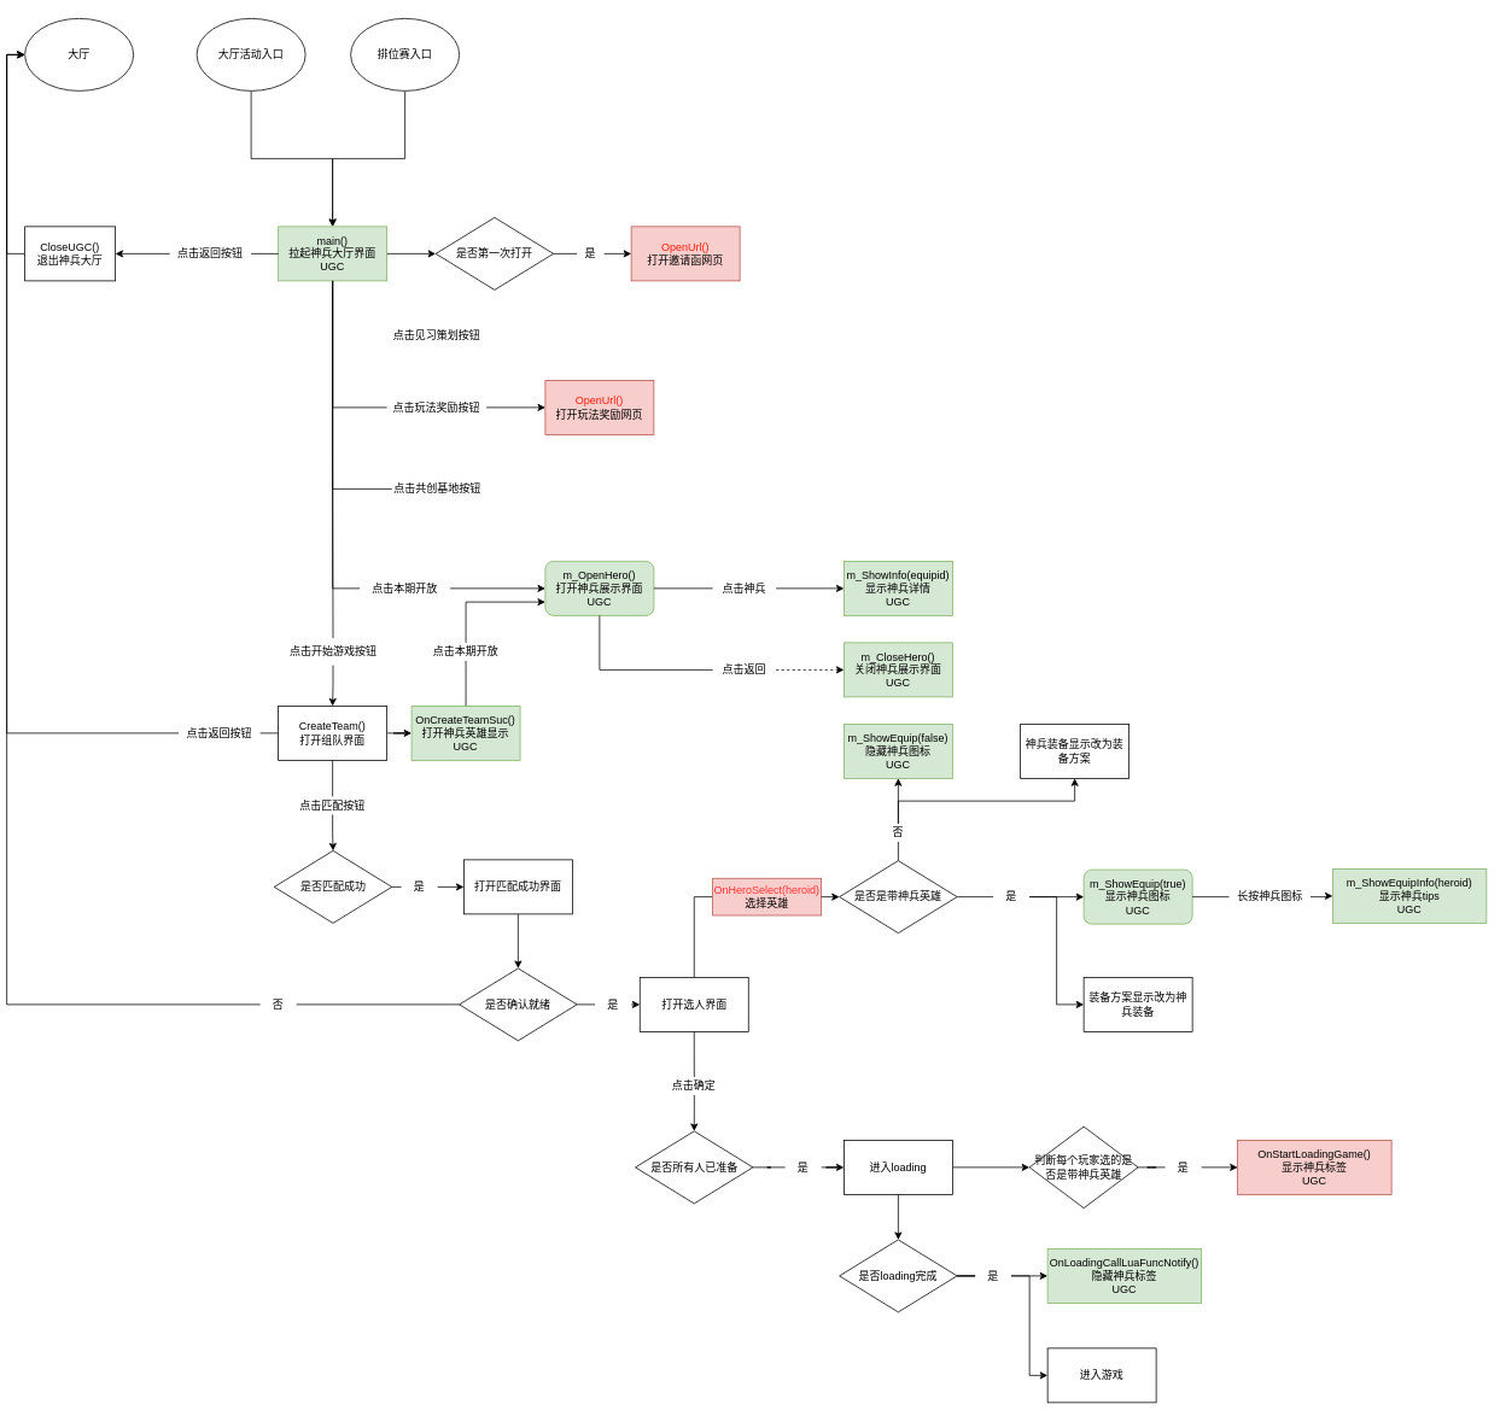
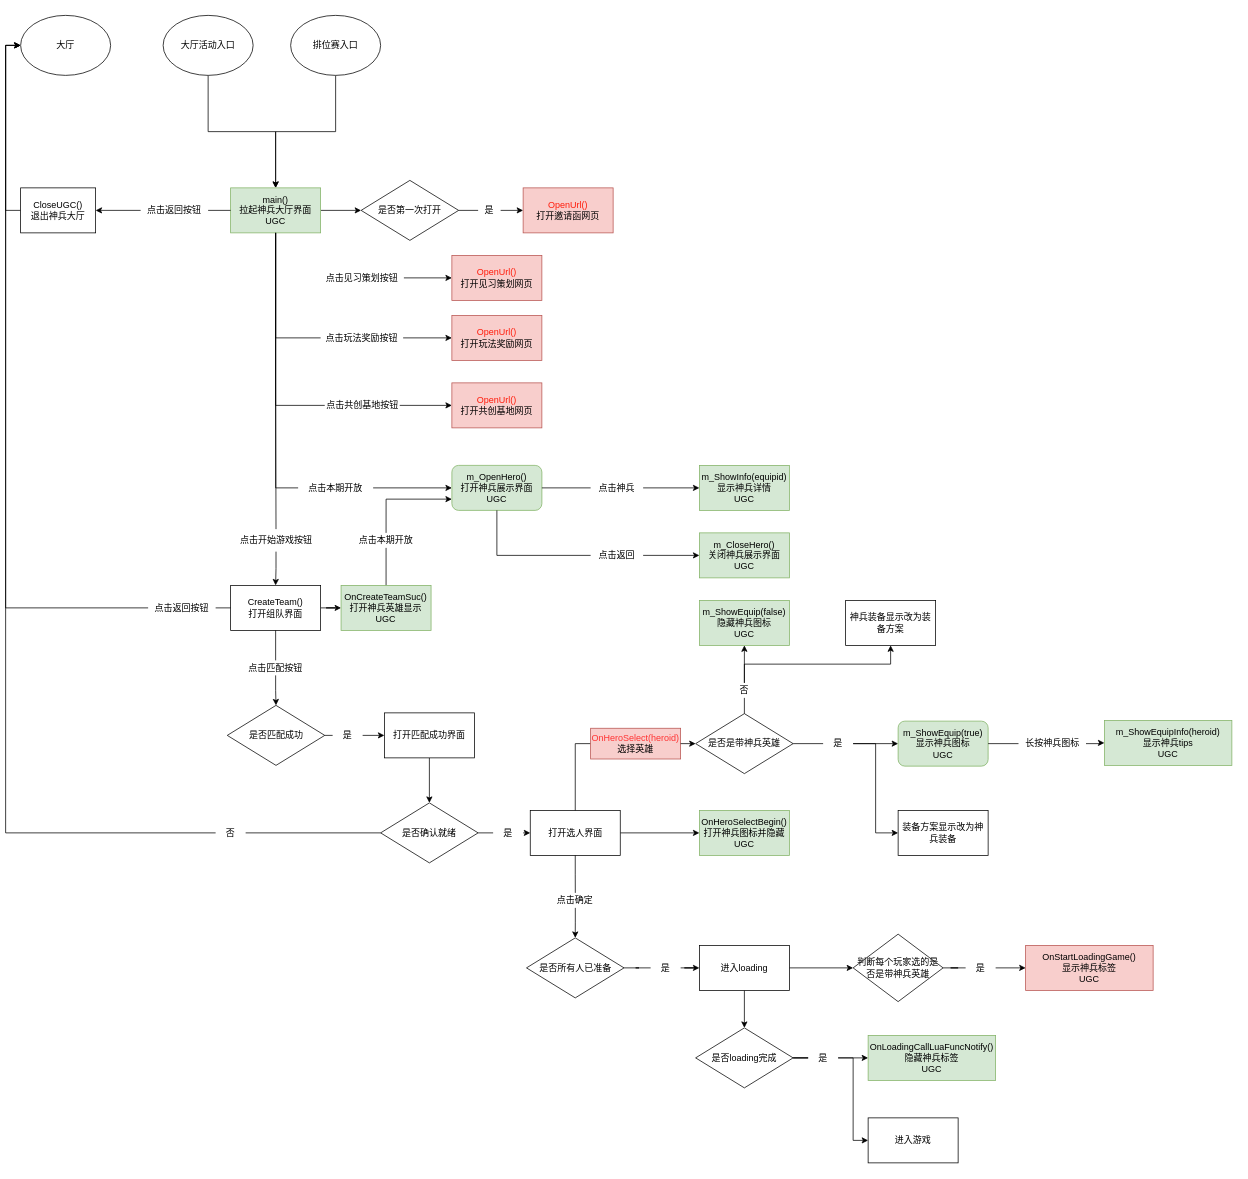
+ <mxCell id="4" style="edgeStyle=orthogonalEdgeStyle;rounded=0;orthogonalLoop=1;jettySize=auto;html=1;exitX=1;exitY=0.5;exitDx=0;exitDy=0;entryX=0;entryY=0.5;entryDx=0;entryDy=0;startArrow=none;" edge="1" parent="1" source="24" target="23"><mxGeometry relative="1" as="geometry" /></mxCell>
+ <mxCell id="23" value="&lt;font color=&quot;#ff1b0a&quot;&gt;OpenUrl()&lt;/font&gt;&lt;br&gt;打开见习策划网页" style="rounded=0;whiteSpace=wrap;html=1;fillColor=#f8cecc;strokeColor=#b85450;" vertex="1" parent="1"><mxGeometry x="595" y="340" width="120" height="60" as="geometry" /></mxCell>
+ <mxCell id="6" style="edgeStyle=orthogonalEdgeStyle;rounded=0;orthogonalLoop=1;jettySize=auto;html=1;exitX=1;exitY=0.5;exitDx=0;exitDy=0;entryX=0;entryY=0.5;entryDx=0;entryDy=0;startArrow=none;" edge="1" parent="1" source="29" target="26"><mxGeometry relative="1" as="geometry" /></mxCell>
+ <mxCell id="26" value="&lt;font color=&quot;#ff1b0a&quot;&gt;OpenUrl()&lt;/font&gt;&lt;br&gt;打开共创基地网页" style="rounded=0;whiteSpace=wrap;html=1;fillColor=#f8cecc;strokeColor=#b85450;" vertex="1" parent="1"><mxGeometry x="595" y="510" width="120" height="60" as="geometry" /></mxCell>
- <mxCell id="39" style="edgeStyle=orthogonalEdgeStyle;rounded=0;orthogonalLoop=1;jettySize=auto;html=1;exitX=1;exitY=0.5;exitDx=0;exitDy=0;entryX=0;entryY=0.5;entryDx=0;entryDy=0;startArrow=none;dashed=1;" edge="1" parent="1" source="47" target="46"><mxGeometry relative="1" as="geometry" /></mxCell>
+ <mxCell id="39" style="edgeStyle=orthogonalEdgeStyle;rounded=0;orthogonalLoop=1;jettySize=auto;html=1;exitX=1;exitY=0.5;exitDx=0;exitDy=0;entryX=0;entryY=0.5;entryDx=0;entryDy=0;startArrow=none;" edge="1" parent="1" source="47" target="46"><mxGeometry relative="1" as="geometry" /></mxCell>
+ <mxCell id="60" value="" style="edgeStyle=orthogonalEdgeStyle;rounded=0;orthogonalLoop=1;jettySize=auto;html=1;" edge="1" parent="1" source="62" target="72"><mxGeometry relative="1" as="geometry" /></mxCell>
+ <mxCell id="72" value="OnHeroSelectBegin()&lt;br&gt;打开神兵图标并隐藏&lt;br&gt;UGC" style="rounded=0;whiteSpace=wrap;html=1;strokeColor=#82b366;fillColor=#d5e8d4;" vertex="1" parent="1"><mxGeometry x="925" y="1080" width="120" height="60" as="geometry" /></mxCell>
